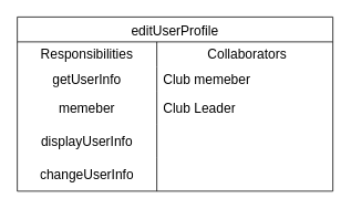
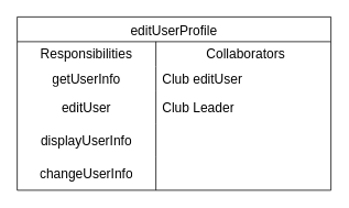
- <mxCell id="8" value="Club memeber" style="shape=partialRectangle;html=1;whiteSpace=wrap;connectable=0;fillColor=none;top=0;left=0;bottom=0;right=0;align=left;spacingLeft=6;overflow=hidden;strokeColor=inherit;fontSize=16;" vertex="1" parent="6"><mxGeometry x="168" width="212" height="30" as="geometry"><mxRectangle width="212" height="30" as="alternateBounds" /></mxGeometry></mxCell>
+ <mxCell id="8" value="Club editUser" style="shape=partialRectangle;html=1;whiteSpace=wrap;connectable=0;fillColor=none;top=0;left=0;bottom=0;right=0;align=left;spacingLeft=6;overflow=hidden;strokeColor=inherit;fontSize=16;" vertex="1" parent="6"><mxGeometry x="168" width="212" height="30" as="geometry"><mxRectangle width="212" height="30" as="alternateBounds" /></mxGeometry></mxCell>
- <mxCell id="10" value="memeber" style="shape=partialRectangle;html=1;whiteSpace=wrap;connectable=0;fillColor=none;top=0;left=0;bottom=0;right=0;overflow=hidden;strokeColor=inherit;fontSize=16;" vertex="1" parent="9"><mxGeometry width="168" height="40" as="geometry"><mxRectangle width="168" height="40" as="alternateBounds" /></mxGeometry></mxCell>
+ <mxCell id="10" value="editUser" style="shape=partialRectangle;html=1;whiteSpace=wrap;connectable=0;fillColor=none;top=0;left=0;bottom=0;right=0;overflow=hidden;strokeColor=inherit;fontSize=16;" vertex="1" parent="9"><mxGeometry width="168" height="40" as="geometry"><mxRectangle width="168" height="40" as="alternateBounds" /></mxGeometry></mxCell>
